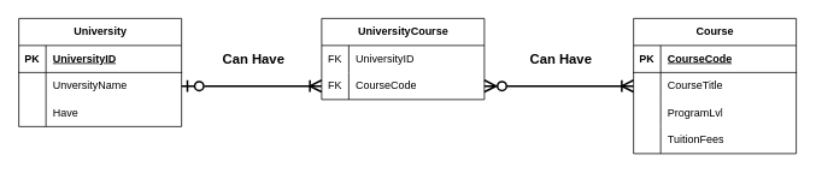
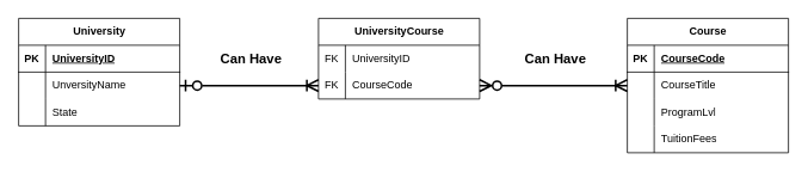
- <mxCell id="11" value="Have" style="shape=partialRectangle;connectable=0;fillColor=none;top=0;left=0;bottom=0;right=0;align=left;spacingLeft=6;overflow=hidden;whiteSpace=wrap;html=1;" parent="9" vertex="1"><mxGeometry x="30" width="150" height="30" as="geometry"><mxRectangle width="150" height="30" as="alternateBounds" /></mxGeometry></mxCell>
+ <mxCell id="11" value="State" style="shape=partialRectangle;connectable=0;fillColor=none;top=0;left=0;bottom=0;right=0;align=left;spacingLeft=6;overflow=hidden;whiteSpace=wrap;html=1;" parent="9" vertex="1"><mxGeometry x="30" width="150" height="30" as="geometry"><mxRectangle width="150" height="30" as="alternateBounds" /></mxGeometry></mxCell>
